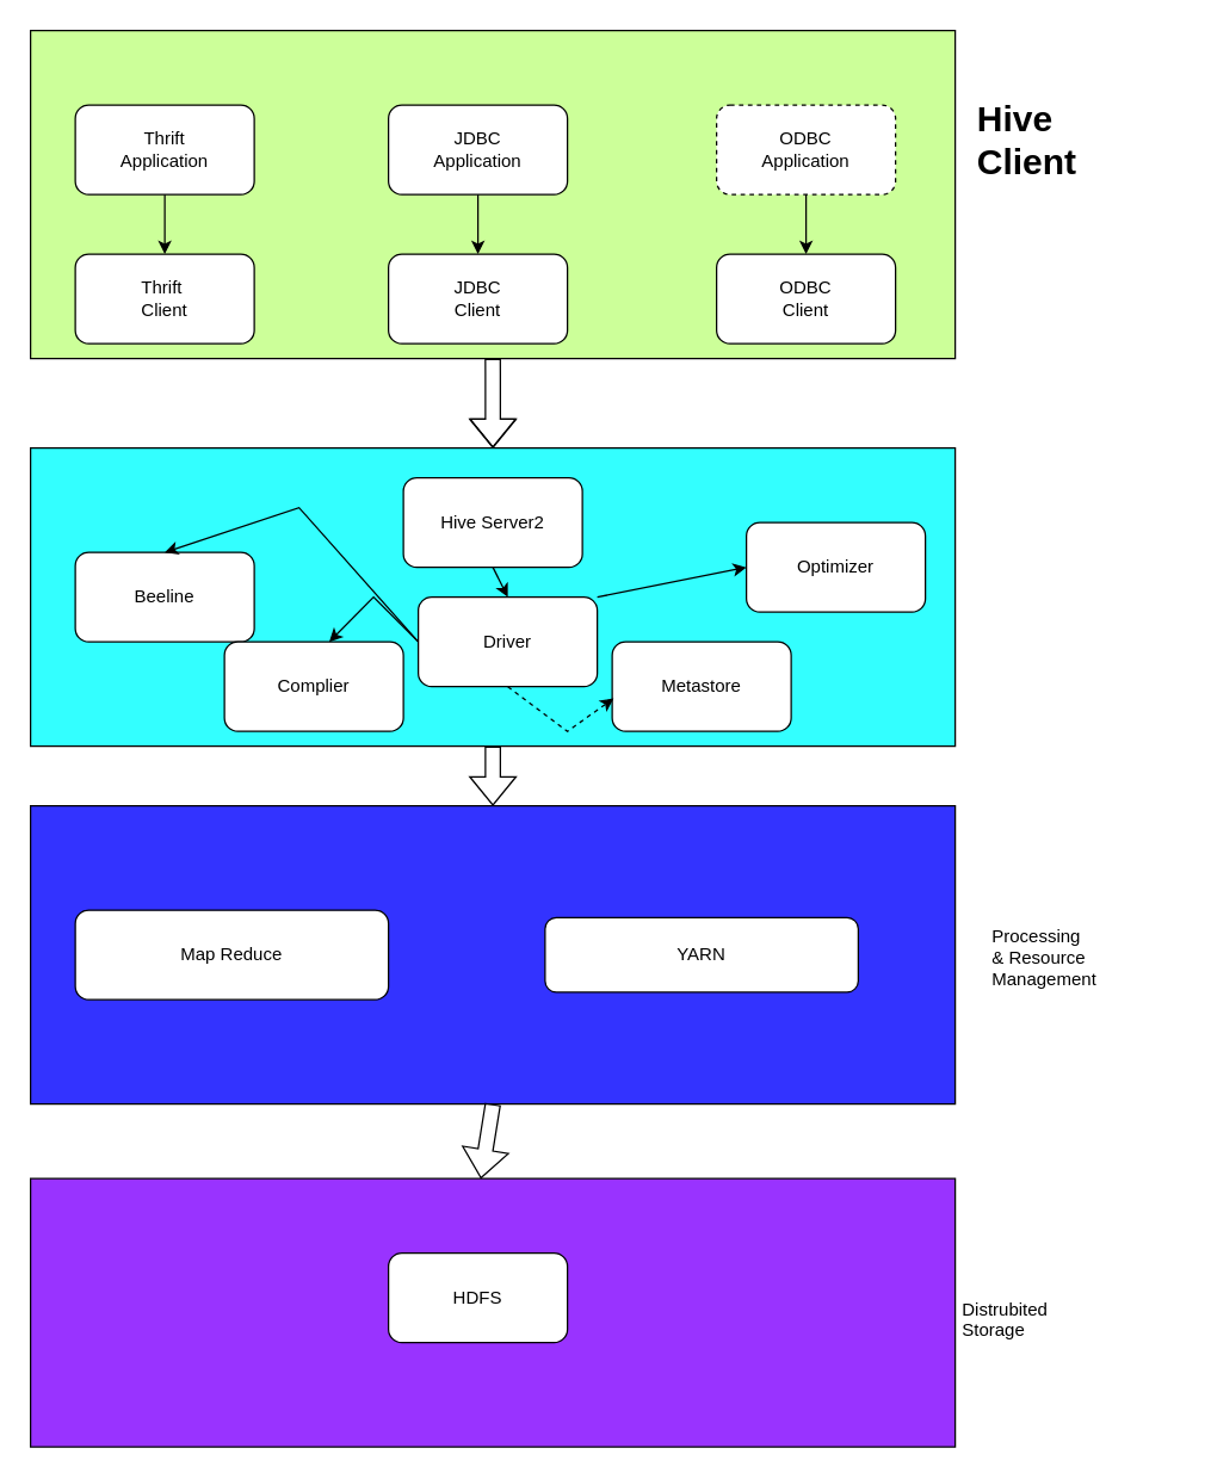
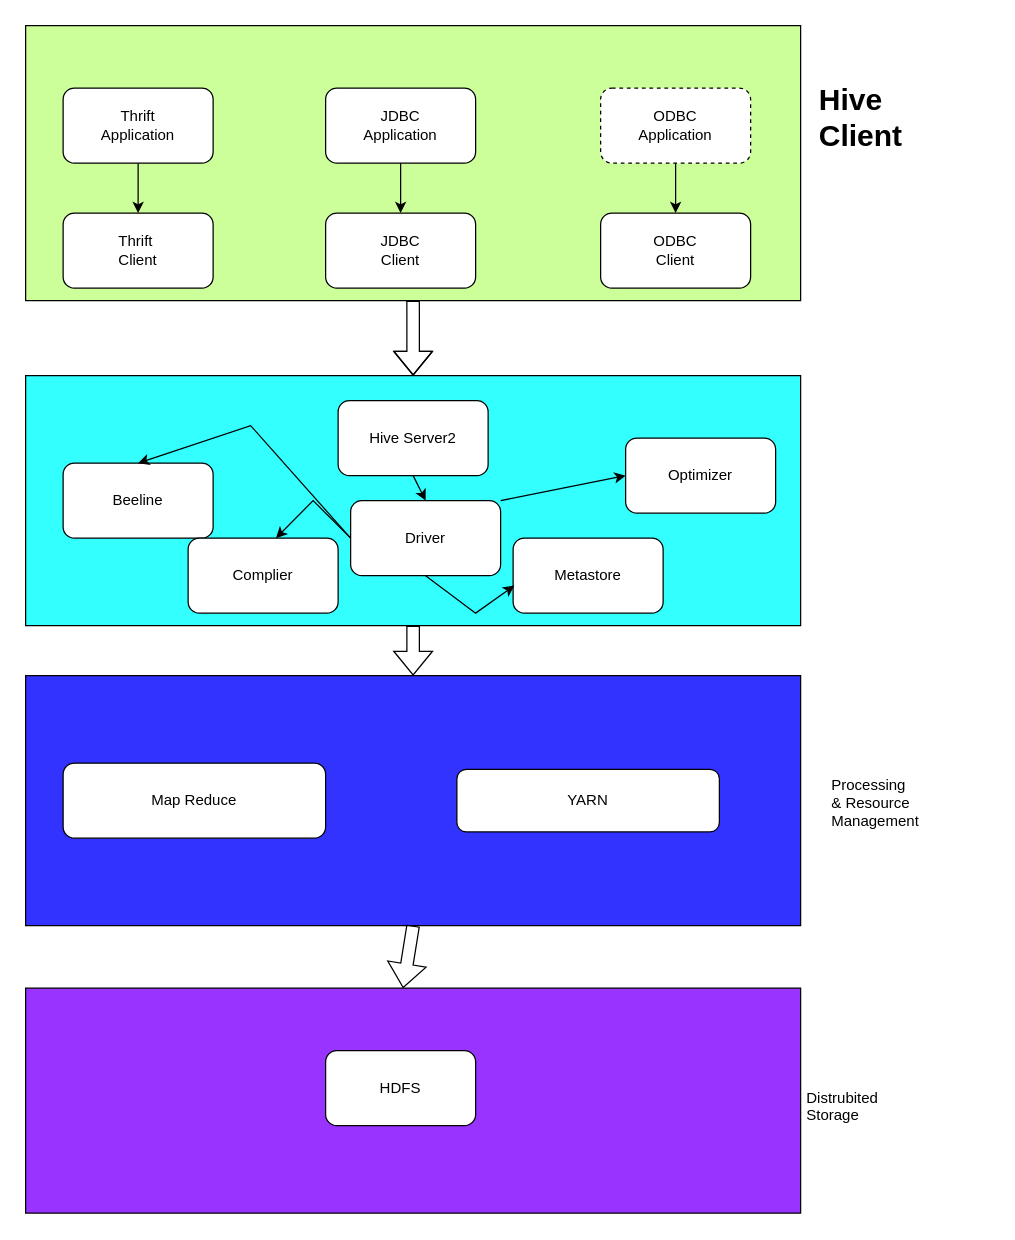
- <mxCell id="31" value="" style="endArrow=classic;html=1;rounded=0;exitX=0.5;exitY=1;exitDx=0;exitDy=0;entryX=0.008;entryY=0.633;entryDx=0;entryDy=0;entryPerimeter=0;dashed=1;" edge="1" parent="1" source="14" target="16"><mxGeometry width="50" height="50" relative="1" as="geometry"><mxPoint x="330" y="490" as="sourcePoint" /><mxPoint x="380" y="440" as="targetPoint" /><Array as="points"><mxPoint x="380" y="490" /></Array></mxGeometry></mxCell>
+ <mxCell id="31" value="" style="endArrow=classic;html=1;rounded=0;exitX=0.5;exitY=1;exitDx=0;exitDy=0;entryX=0.008;entryY=0.633;entryDx=0;entryDy=0;entryPerimeter=0;" edge="1" parent="1" source="14" target="16"><mxGeometry width="50" height="50" relative="1" as="geometry"><mxPoint x="330" y="490" as="sourcePoint" /><mxPoint x="380" y="440" as="targetPoint" /><Array as="points"><mxPoint x="380" y="490" /></Array></mxGeometry></mxCell>
